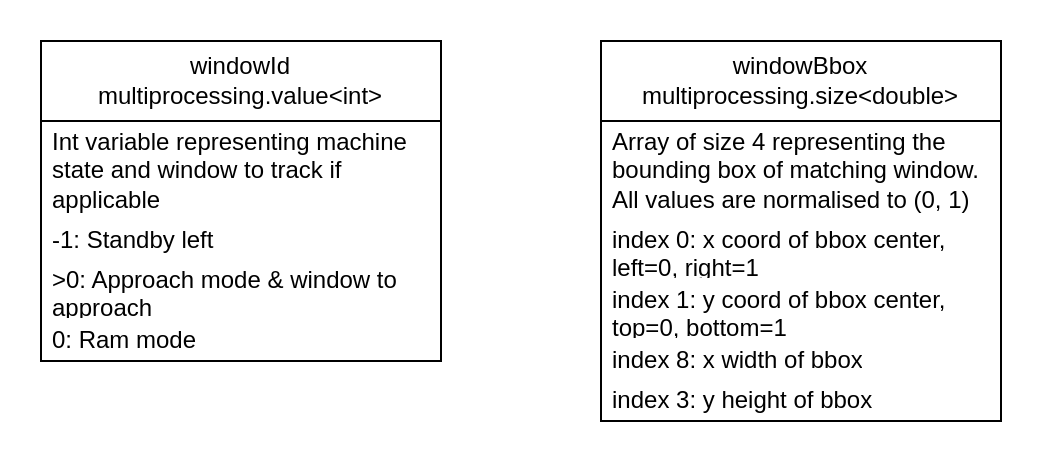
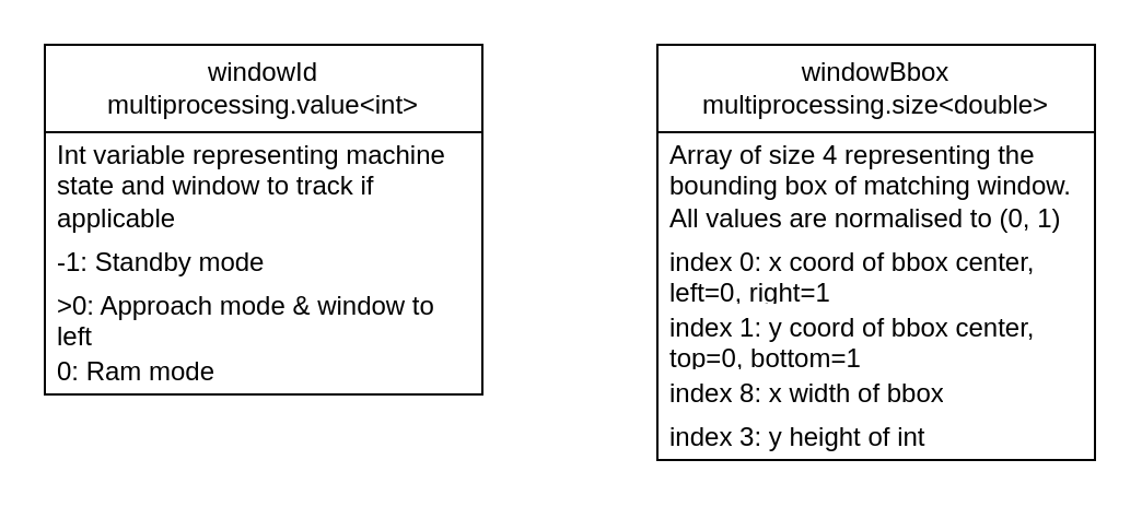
- <mxCell id="4" value="&lt;div&gt;-1: Standby left&lt;/div&gt;" style="text;strokeColor=none;fillColor=none;align=left;verticalAlign=middle;spacingLeft=4;spacingRight=4;overflow=hidden;rotatable=0;points=[[0,0.5],[1,0.5]];portConstraint=eastwest;whiteSpace=wrap;html=1;" parent="2" vertex="1"><mxGeometry y="90" width="200" height="20" as="geometry" /></mxCell>
+ <mxCell id="4" value="&lt;div&gt;-1: Standby mode&lt;/div&gt;" style="text;strokeColor=none;fillColor=none;align=left;verticalAlign=middle;spacingLeft=4;spacingRight=4;overflow=hidden;rotatable=0;points=[[0,0.5],[1,0.5]];portConstraint=eastwest;whiteSpace=wrap;html=1;" parent="2" vertex="1"><mxGeometry y="90" width="200" height="20" as="geometry" /></mxCell>
- <mxCell id="5" value="&lt;div&gt;&amp;gt;0: Approach mode &amp;amp; window to approach&lt;br&gt;&lt;/div&gt;" style="text;strokeColor=none;fillColor=none;align=left;verticalAlign=middle;spacingLeft=4;spacingRight=4;overflow=hidden;rotatable=0;points=[[0,0.5],[1,0.5]];portConstraint=eastwest;whiteSpace=wrap;html=1;" parent="2" vertex="1"><mxGeometry y="110" width="200" height="30" as="geometry" /></mxCell>
+ <mxCell id="5" value="&lt;div&gt;&amp;gt;0: Approach mode &amp;amp; window to left&lt;br&gt;&lt;/div&gt;" style="text;strokeColor=none;fillColor=none;align=left;verticalAlign=middle;spacingLeft=4;spacingRight=4;overflow=hidden;rotatable=0;points=[[0,0.5],[1,0.5]];portConstraint=eastwest;whiteSpace=wrap;html=1;" parent="2" vertex="1"><mxGeometry y="110" width="200" height="30" as="geometry" /></mxCell>
- <mxCell id="12" value="index 3: y height of bbox" style="text;strokeColor=none;fillColor=none;align=left;verticalAlign=middle;spacingLeft=4;spacingRight=4;overflow=hidden;rotatable=0;points=[[0,0.5],[1,0.5]];portConstraint=eastwest;whiteSpace=wrap;html=1;" parent="7" vertex="1"><mxGeometry y="170" width="200" height="20" as="geometry" /></mxCell>
+ <mxCell id="12" value="index 3: y height of int" style="text;strokeColor=none;fillColor=none;align=left;verticalAlign=middle;spacingLeft=4;spacingRight=4;overflow=hidden;rotatable=0;points=[[0,0.5],[1,0.5]];portConstraint=eastwest;whiteSpace=wrap;html=1;" parent="7" vertex="1"><mxGeometry y="170" width="200" height="20" as="geometry" /></mxCell>
